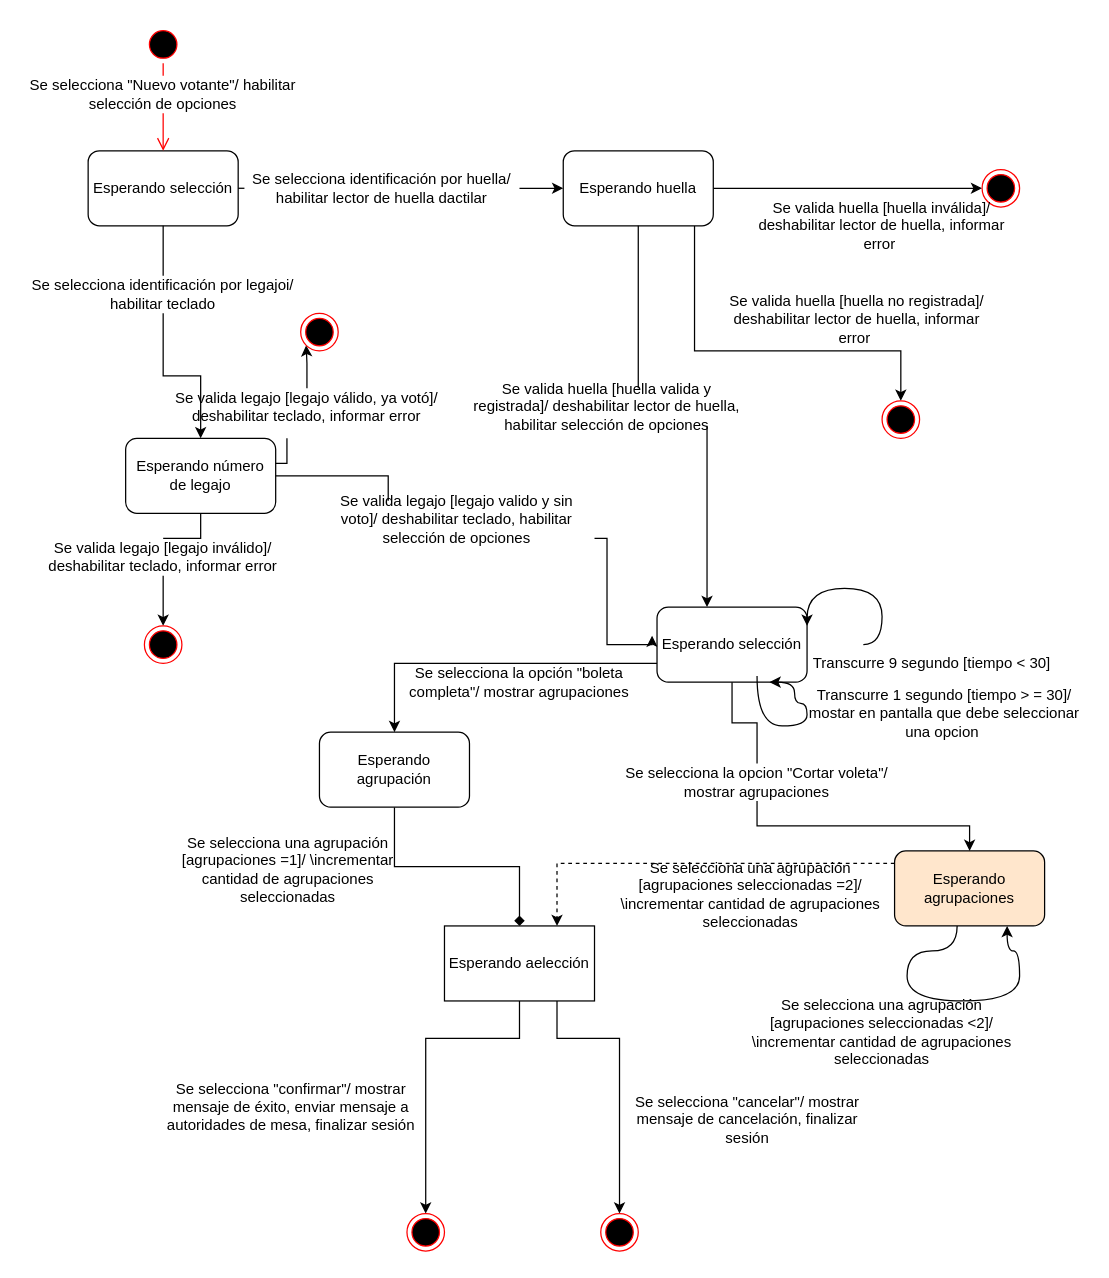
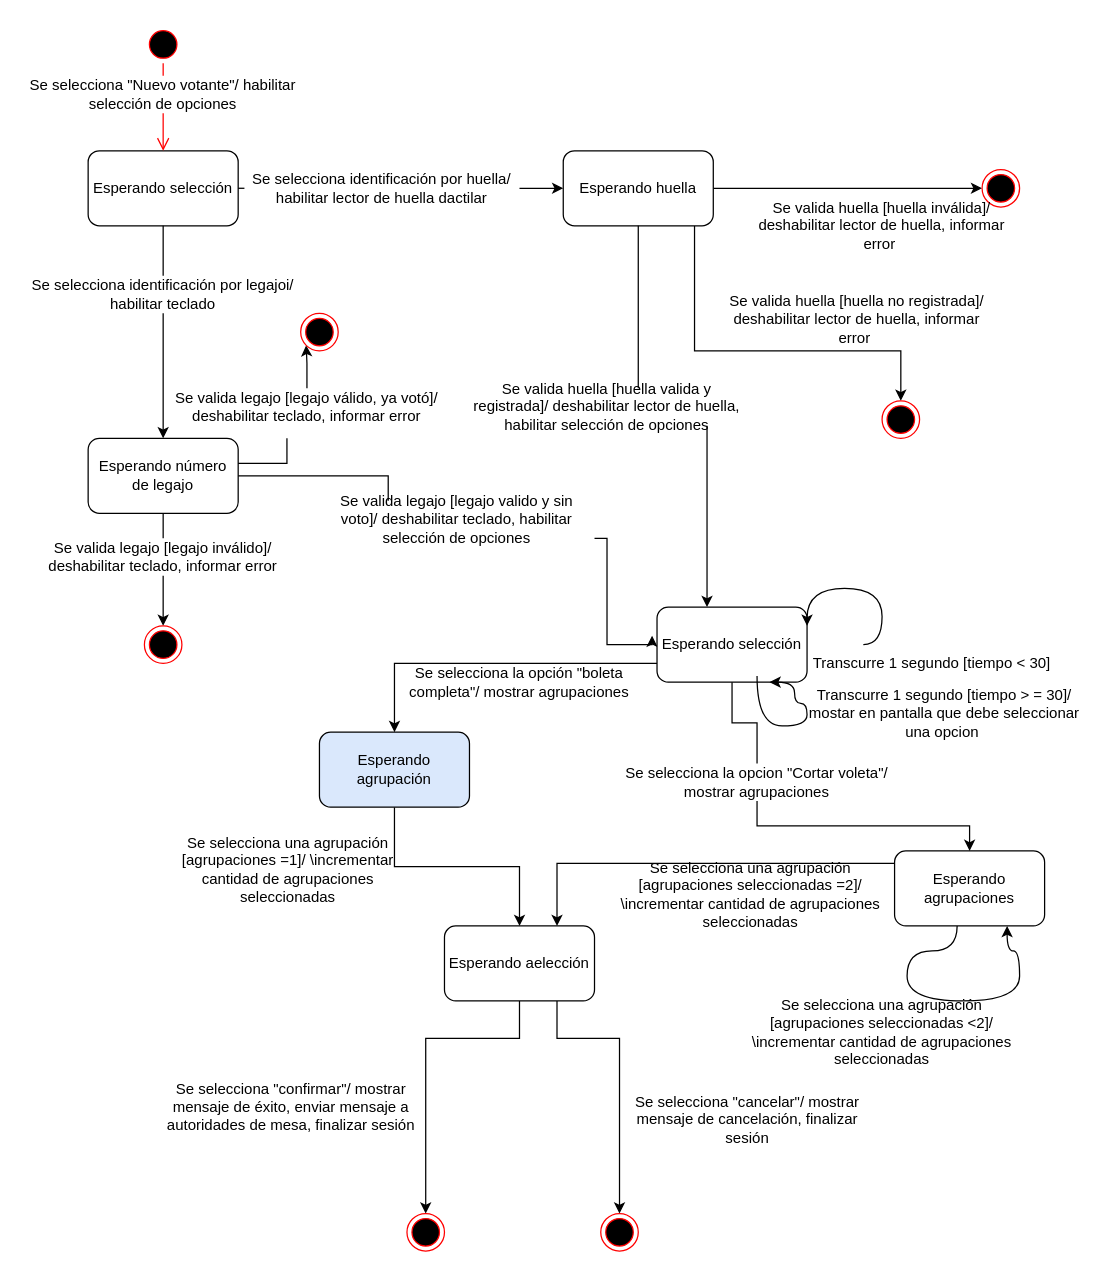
- <mxCell id="14" value="Esperando número de legajo" style="rounded=1;whiteSpace=wrap;html=1;" vertex="1" parent="1"><mxGeometry x="100" y="350" width="120" height="60" as="geometry" /></mxCell>
+ <mxCell id="14" value="Esperando número de legajo" style="rounded=1;whiteSpace=wrap;html=1;" vertex="1" parent="1"><mxGeometry x="70" y="350" width="120" height="60" as="geometry" /></mxCell>
- <mxCell id="48" value="Transcurre 9 segundo [tiempo &amp;lt; 30]" style="text;html=1;strokeColor=none;fillColor=none;align=center;verticalAlign=middle;whiteSpace=wrap;rounded=0;" vertex="1" parent="1"><mxGeometry x="635" y="515" width="220" height="30" as="geometry" /></mxCell>
+ <mxCell id="48" value="Transcurre 1 segundo [tiempo &amp;lt; 30]" style="text;html=1;strokeColor=none;fillColor=none;align=center;verticalAlign=middle;whiteSpace=wrap;rounded=0;" vertex="1" parent="1"><mxGeometry x="635" y="515" width="220" height="30" as="geometry" /></mxCell>
- <mxCell id="19" value="Esperando agrupación" style="rounded=1;whiteSpace=wrap;html=1;" vertex="1" parent="1"><mxGeometry x="255" y="585" width="120" height="60" as="geometry" /></mxCell>
+ <mxCell id="19" value="Esperando agrupación" style="rounded=1;whiteSpace=wrap;html=1;fillColor=#dae8fc;" vertex="1" parent="1"><mxGeometry x="255" y="585" width="120" height="60" as="geometry" /></mxCell>
- <mxCell id="20" style="edgeStyle=orthogonalEdgeStyle;rounded=0;orthogonalLoop=1;jettySize=auto;html=1;entryX=0.75;entryY=0;entryDx=0;entryDy=0;dashed=1;" edge="1" parent="1" source="21" target="24"><mxGeometry relative="1" as="geometry"><Array as="points"><mxPoint x="782" y="690" /><mxPoint x="445" y="690" /></Array></mxGeometry></mxCell>
+ <mxCell id="20" style="edgeStyle=orthogonalEdgeStyle;rounded=0;orthogonalLoop=1;jettySize=auto;html=1;entryX=0.75;entryY=0;entryDx=0;entryDy=0;" edge="1" parent="1" source="21" target="24"><mxGeometry relative="1" as="geometry"><Array as="points"><mxPoint x="782" y="690" /><mxPoint x="445" y="690" /></Array></mxGeometry></mxCell>
- <mxCell id="21" value="Esperando agrupaciones" style="rounded=1;whiteSpace=wrap;html=1;fillColor=#ffe6cc;" vertex="1" parent="1"><mxGeometry x="715" y="680" width="120" height="60" as="geometry" /></mxCell>
+ <mxCell id="21" value="Esperando agrupaciones" style="rounded=1;whiteSpace=wrap;html=1;" vertex="1" parent="1"><mxGeometry x="715" y="680" width="120" height="60" as="geometry" /></mxCell>
- <mxCell id="18" style="edgeStyle=orthogonalEdgeStyle;rounded=0;orthogonalLoop=1;jettySize=auto;html=1;entryX=0.5;entryY=0;entryDx=0;entryDy=0;endArrow=diamond;" edge="1" parent="1" source="19" target="24"><mxGeometry relative="1" as="geometry" /></mxCell>
+ <mxCell id="18" style="edgeStyle=orthogonalEdgeStyle;rounded=0;orthogonalLoop=1;jettySize=auto;html=1;entryX=0.5;entryY=0;entryDx=0;entryDy=0;" edge="1" parent="1" source="19" target="24"><mxGeometry relative="1" as="geometry" /></mxCell>
- <mxCell id="24" value="Esperando aelección" style="whiteSpace=wrap;html=1;rounded=0;" vertex="1" parent="1"><mxGeometry x="355" y="740" width="120" height="60" as="geometry" /></mxCell>
+ <mxCell id="24" value="Esperando aelección" style="rounded=1;whiteSpace=wrap;html=1;" vertex="1" parent="1"><mxGeometry x="355" y="740" width="120" height="60" as="geometry" /></mxCell>
